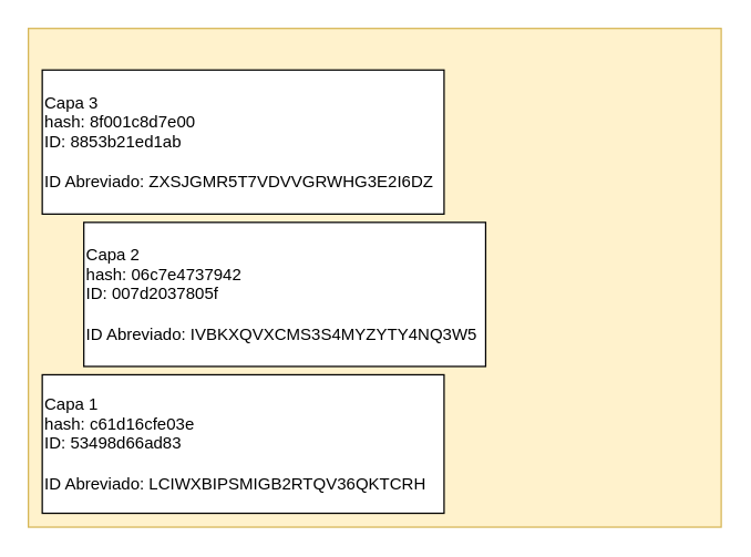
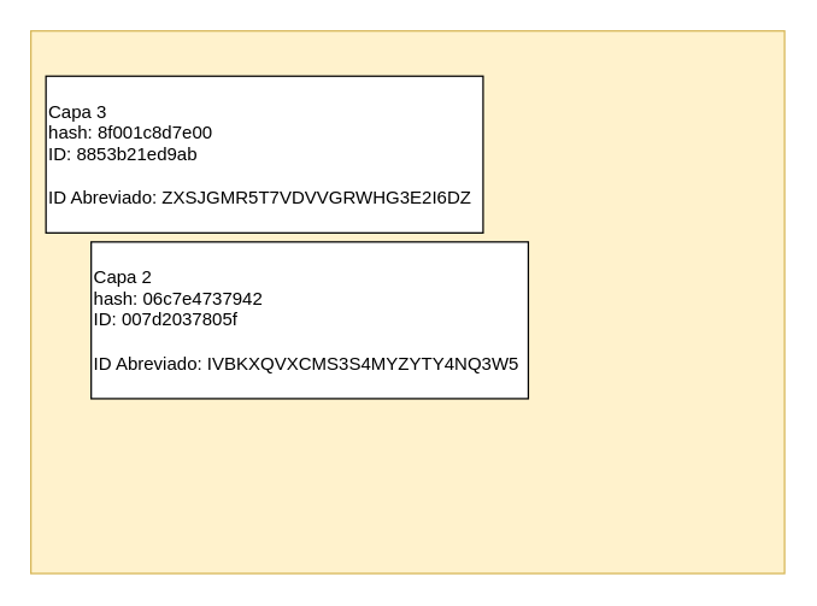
- <mxCell id="5" value="&lt;div&gt;Capa 3&lt;br&gt;&lt;/div&gt;&lt;div&gt;hash: 8f001c8d7e00&lt;/div&gt;&lt;div&gt;ID: 8853b21ed1ab&lt;br&gt;&lt;/div&gt;&lt;div&gt;&lt;br&gt;&lt;/div&gt;&lt;div&gt;ID Abreviado: ZXSJGMR5T7VDVVGRWHG3E2I6DZ&lt;/div&gt;" style="rounded=0;whiteSpace=wrap;html=1;align=left;" vertex="1" parent="1"><mxGeometry x="30" y="50" width="290" height="104" as="geometry" /></mxCell>
+ <mxCell id="5" value="&lt;div&gt;Capa 3&lt;br&gt;&lt;/div&gt;&lt;div&gt;hash: 8f001c8d7e00&lt;/div&gt;&lt;div&gt;ID: 8853b21ed9ab&lt;br&gt;&lt;/div&gt;&lt;div&gt;&lt;br&gt;&lt;/div&gt;&lt;div&gt;ID Abreviado: ZXSJGMR5T7VDVVGRWHG3E2I6DZ&lt;/div&gt;" style="rounded=0;whiteSpace=wrap;html=1;align=left;" vertex="1" parent="1"><mxGeometry x="30" y="50" width="290" height="104" as="geometry" /></mxCell>
- <mxCell id="3" value="&lt;div&gt;Capa 1&lt;/div&gt;&lt;div&gt;hash: c61d16cfe03e&lt;/div&gt;&lt;div&gt;ID: 53498d66ad83&lt;br&gt;&lt;/div&gt;&lt;div&gt;&lt;br&gt;&lt;/div&gt;&lt;div&gt;ID Abreviado: LCIWXBIPSMIGB2RTQV36QKTCRH&lt;br&gt;&lt;/div&gt;" style="rounded=0;whiteSpace=wrap;html=1;align=left;" vertex="1" parent="1"><mxGeometry x="30" y="270" width="290" height="100" as="geometry" /></mxCell>
